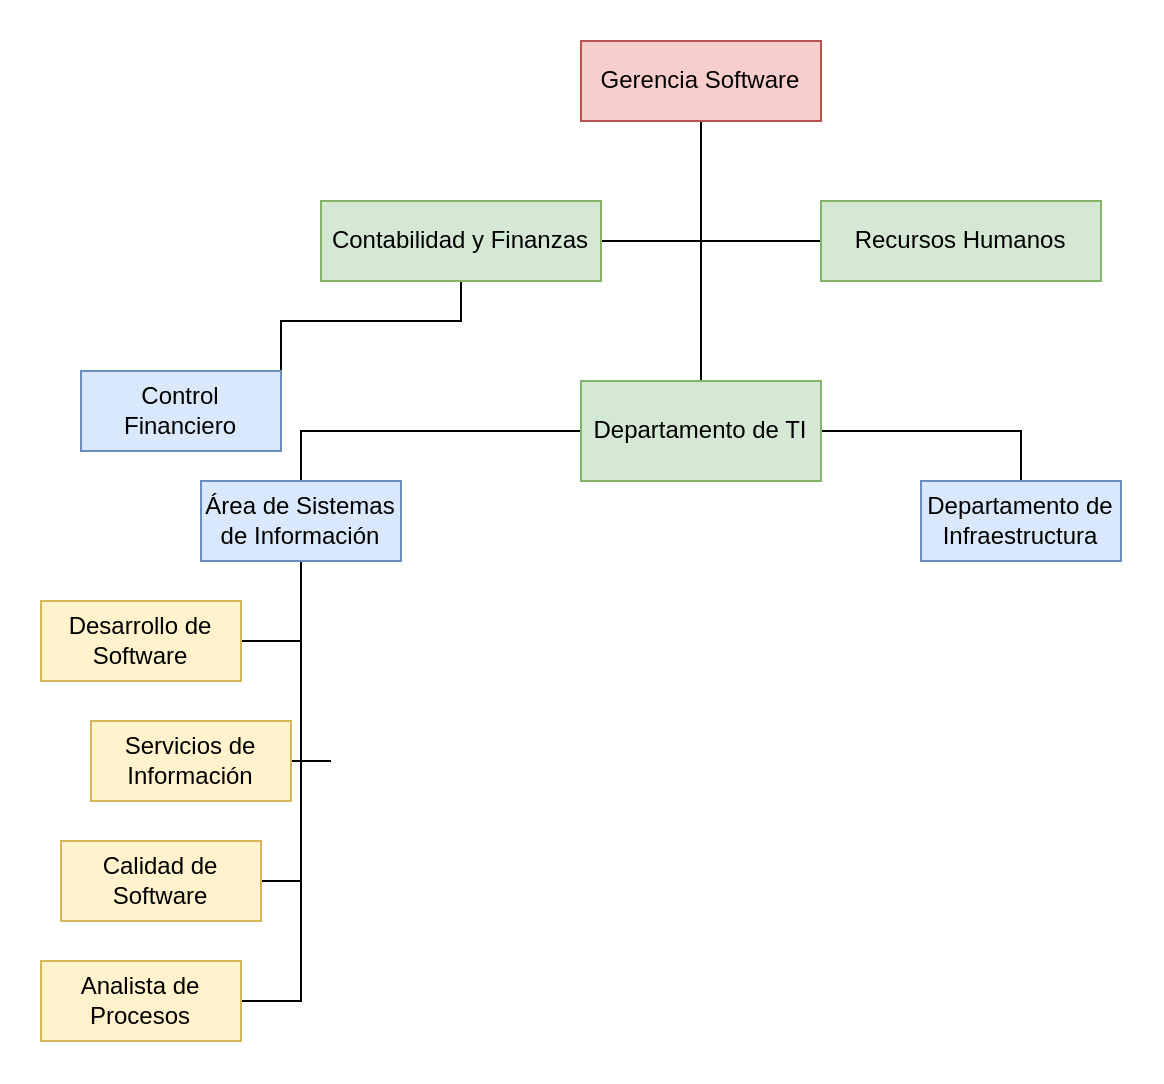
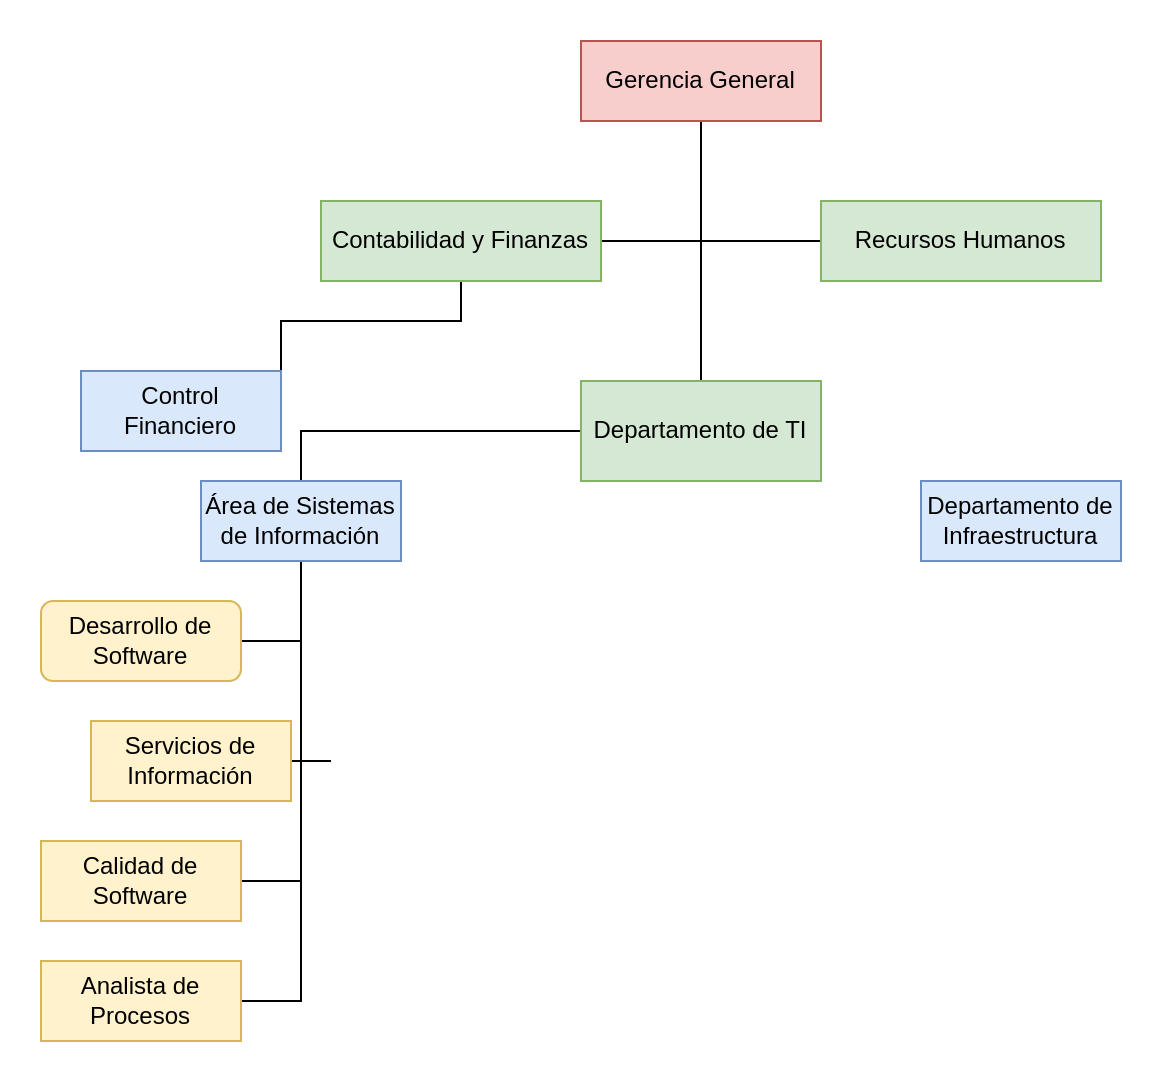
- <mxCell id="3" value="Gerencia Software" style="rounded=0;whiteSpace=wrap;html=1;fillColor=#f8cecc;strokeColor=#b85450;" parent="1" vertex="1"><mxGeometry x="290" y="20" width="120" height="40" as="geometry" /></mxCell>
+ <mxCell id="3" value="Gerencia General" style="rounded=0;whiteSpace=wrap;html=1;fillColor=#f8cecc;strokeColor=#b85450;" parent="1" vertex="1"><mxGeometry x="290" y="20" width="120" height="40" as="geometry" /></mxCell>
- <mxCell id="15" style="edgeStyle=orthogonalEdgeStyle;rounded=0;orthogonalLoop=1;jettySize=auto;html=1;entryX=0.5;entryY=0;entryDx=0;entryDy=0;strokeColor=default;endArrow=none;endFill=0;" parent="1" source="17" target="22" edge="1"><mxGeometry relative="1" as="geometry" /></mxCell>
- <mxCell id="10" value="Desarrollo de Software" style="rounded=0;whiteSpace=wrap;html=1;fillColor=#fff2cc;strokeColor=#d6b656;" parent="1" vertex="1"><mxGeometry x="20" y="300" width="100" height="40" as="geometry" /></mxCell>
+ <mxCell id="10" value="Desarrollo de Software" style="whiteSpace=wrap;html=1;fillColor=#fff2cc;strokeColor=#d6b656;rounded=1;" parent="1" vertex="1"><mxGeometry x="20" y="300" width="100" height="40" as="geometry" /></mxCell>
- <mxCell id="14" value="Calidad de Software" style="rounded=0;whiteSpace=wrap;html=1;fillColor=#fff2cc;strokeColor=#d6b656;" parent="1" vertex="1"><mxGeometry x="30" y="420" width="100" height="40" as="geometry" /></mxCell>
+ <mxCell id="14" value="Calidad de Software" style="rounded=0;whiteSpace=wrap;html=1;fillColor=#fff2cc;strokeColor=#d6b656;" parent="1" vertex="1"><mxGeometry x="20" y="420" width="100" height="40" as="geometry" /></mxCell>
